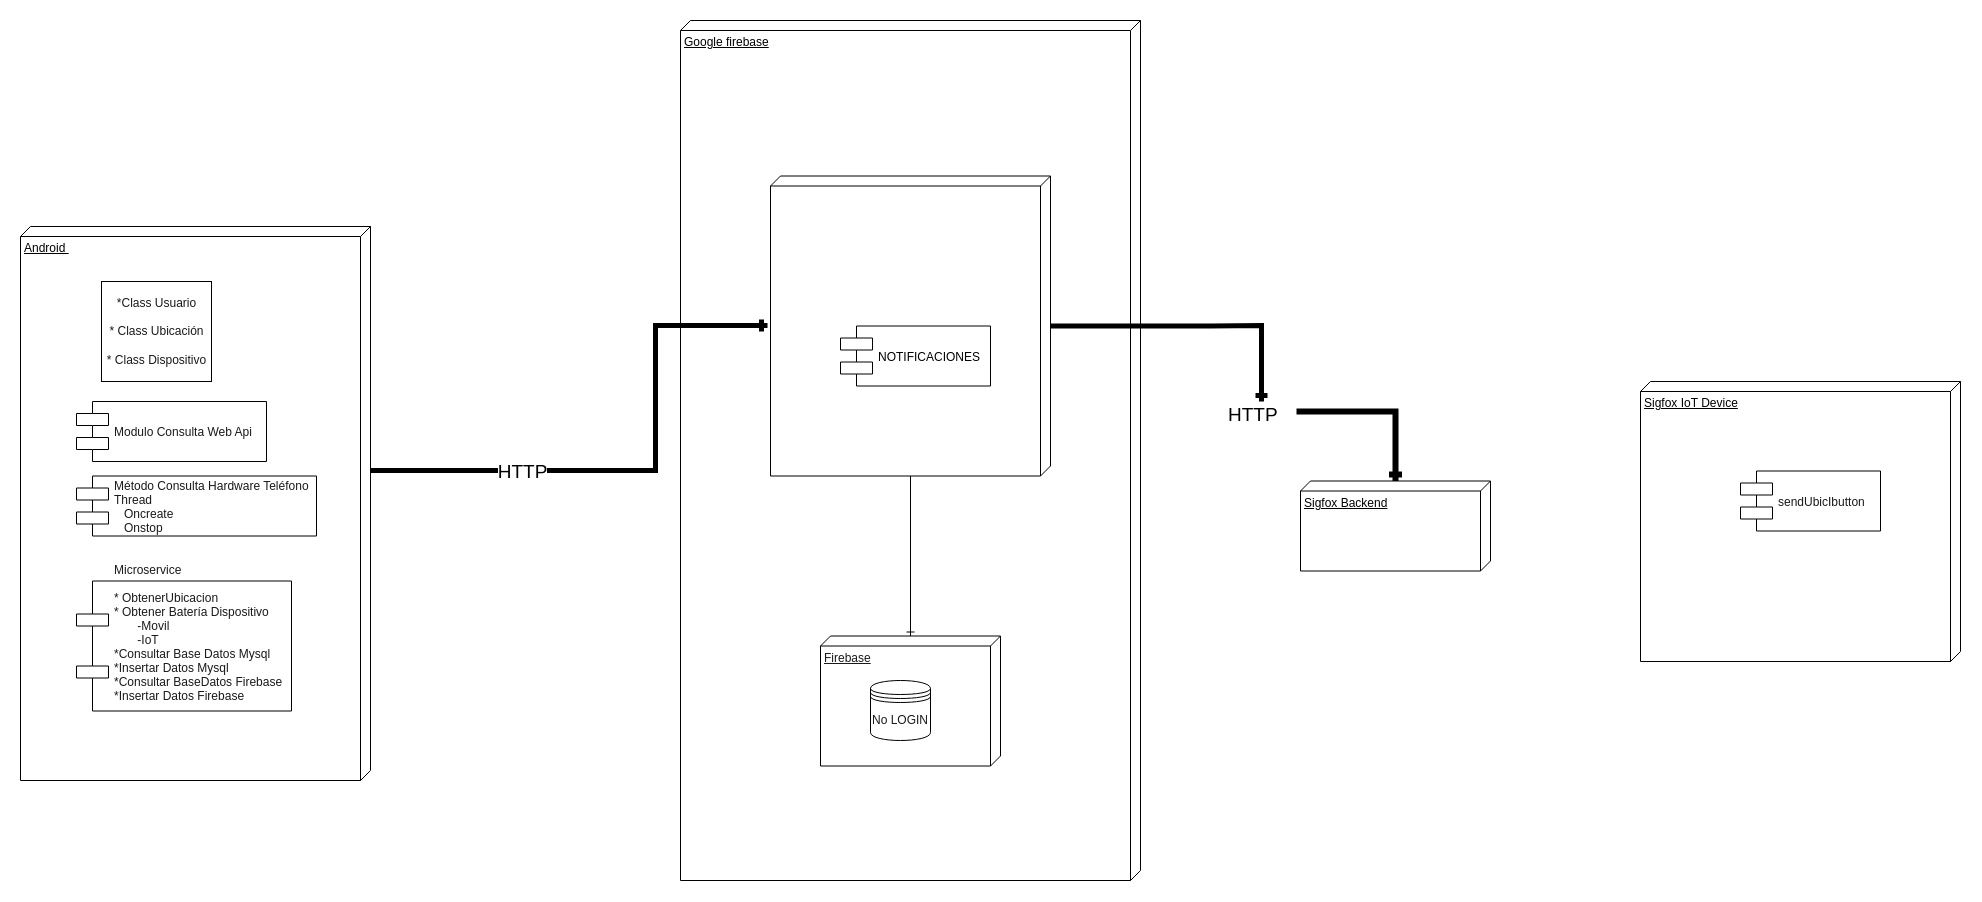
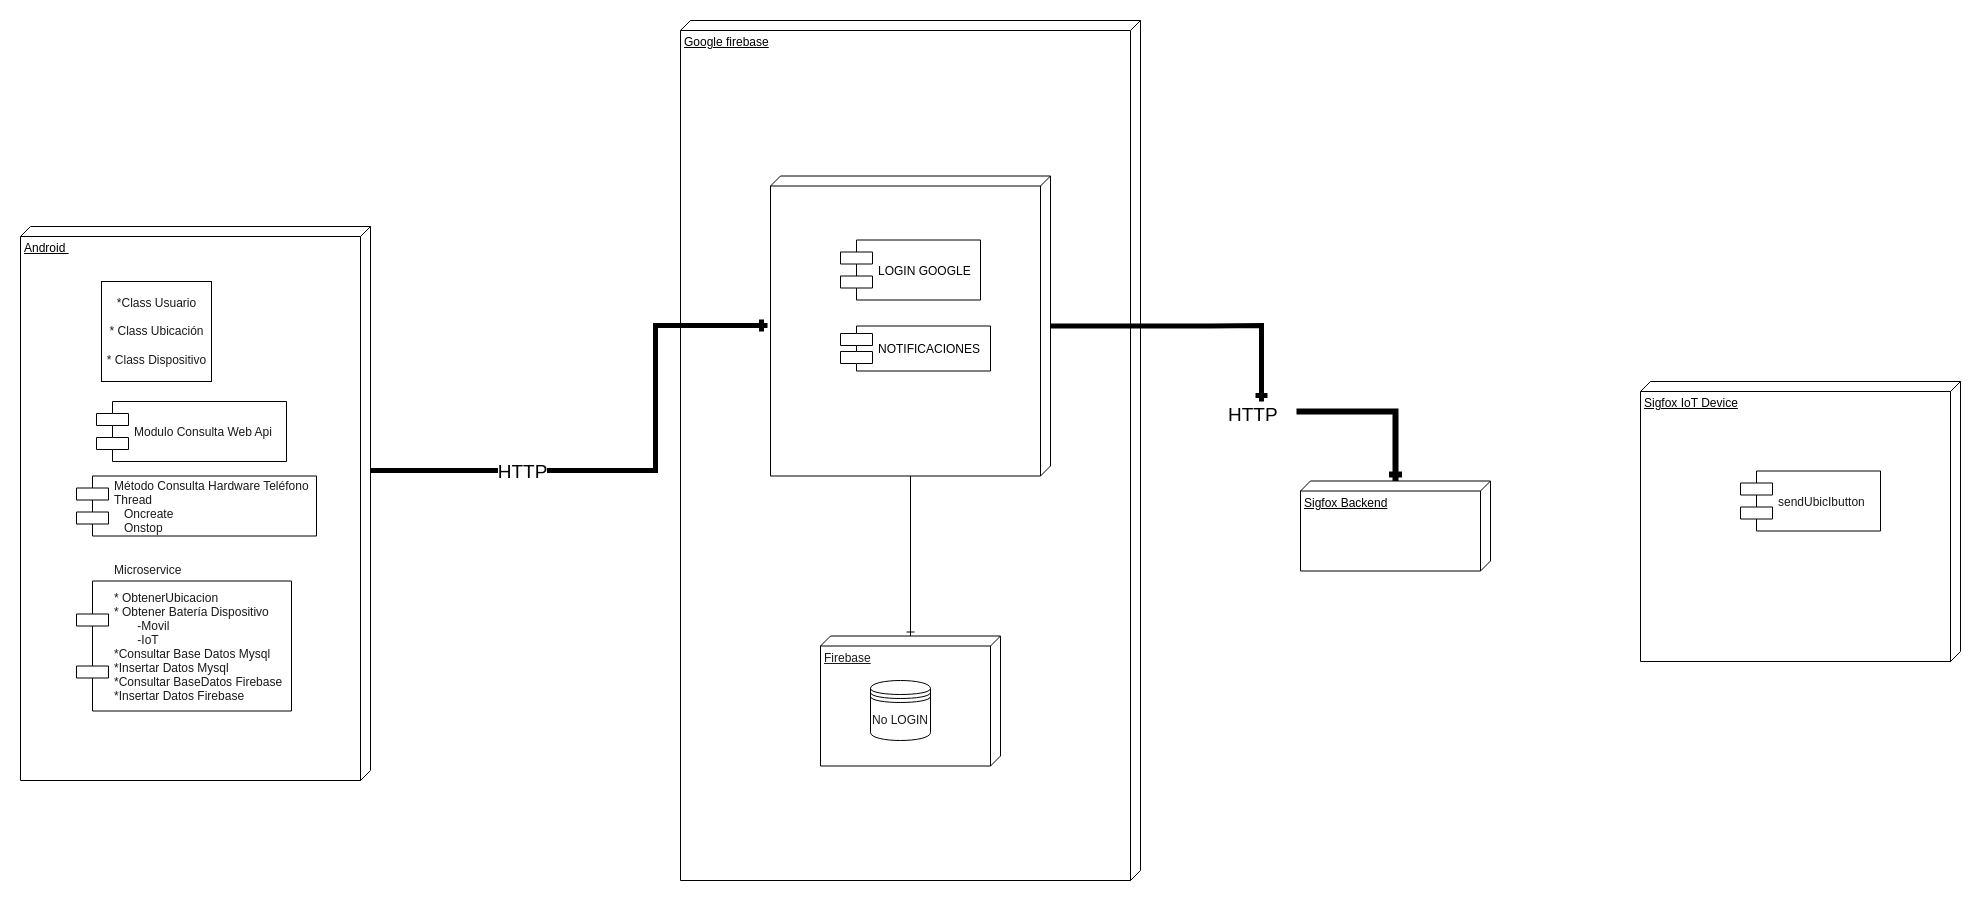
+ <mxCell id="18" value="LOGIN GOOGLE" style="shape=component;align=left;spacingLeft=36;" vertex="1" parent="1"><mxGeometry x="840" y="239.5" width="140" height="60" as="geometry" /></mxCell>
- <mxCell id="19" value="NOTIFICACIONES" style="shape=component;align=left;spacingLeft=36;" vertex="1" parent="1"><mxGeometry x="840" y="325.5" width="150" height="60" as="geometry" /></mxCell>
+ <mxCell id="19" value="NOTIFICACIONES" style="shape=component;align=left;spacingLeft=36;" vertex="1" parent="1"><mxGeometry x="840" y="325.5" width="150" height="45" as="geometry" /></mxCell>
- <mxCell id="14" value="Modulo Consulta Web Api" style="shape=component;align=left;spacingLeft=36;fontColor=#1A1A1A;" parent="1" vertex="1"><mxGeometry x="76" y="401" width="190" height="60" as="geometry" /></mxCell>
+ <mxCell id="14" value="Modulo Consulta Web Api" style="shape=component;align=left;spacingLeft=36;fontColor=#1A1A1A;" parent="1" vertex="1"><mxGeometry x="96" y="401" width="190" height="60" as="geometry" /></mxCell>
